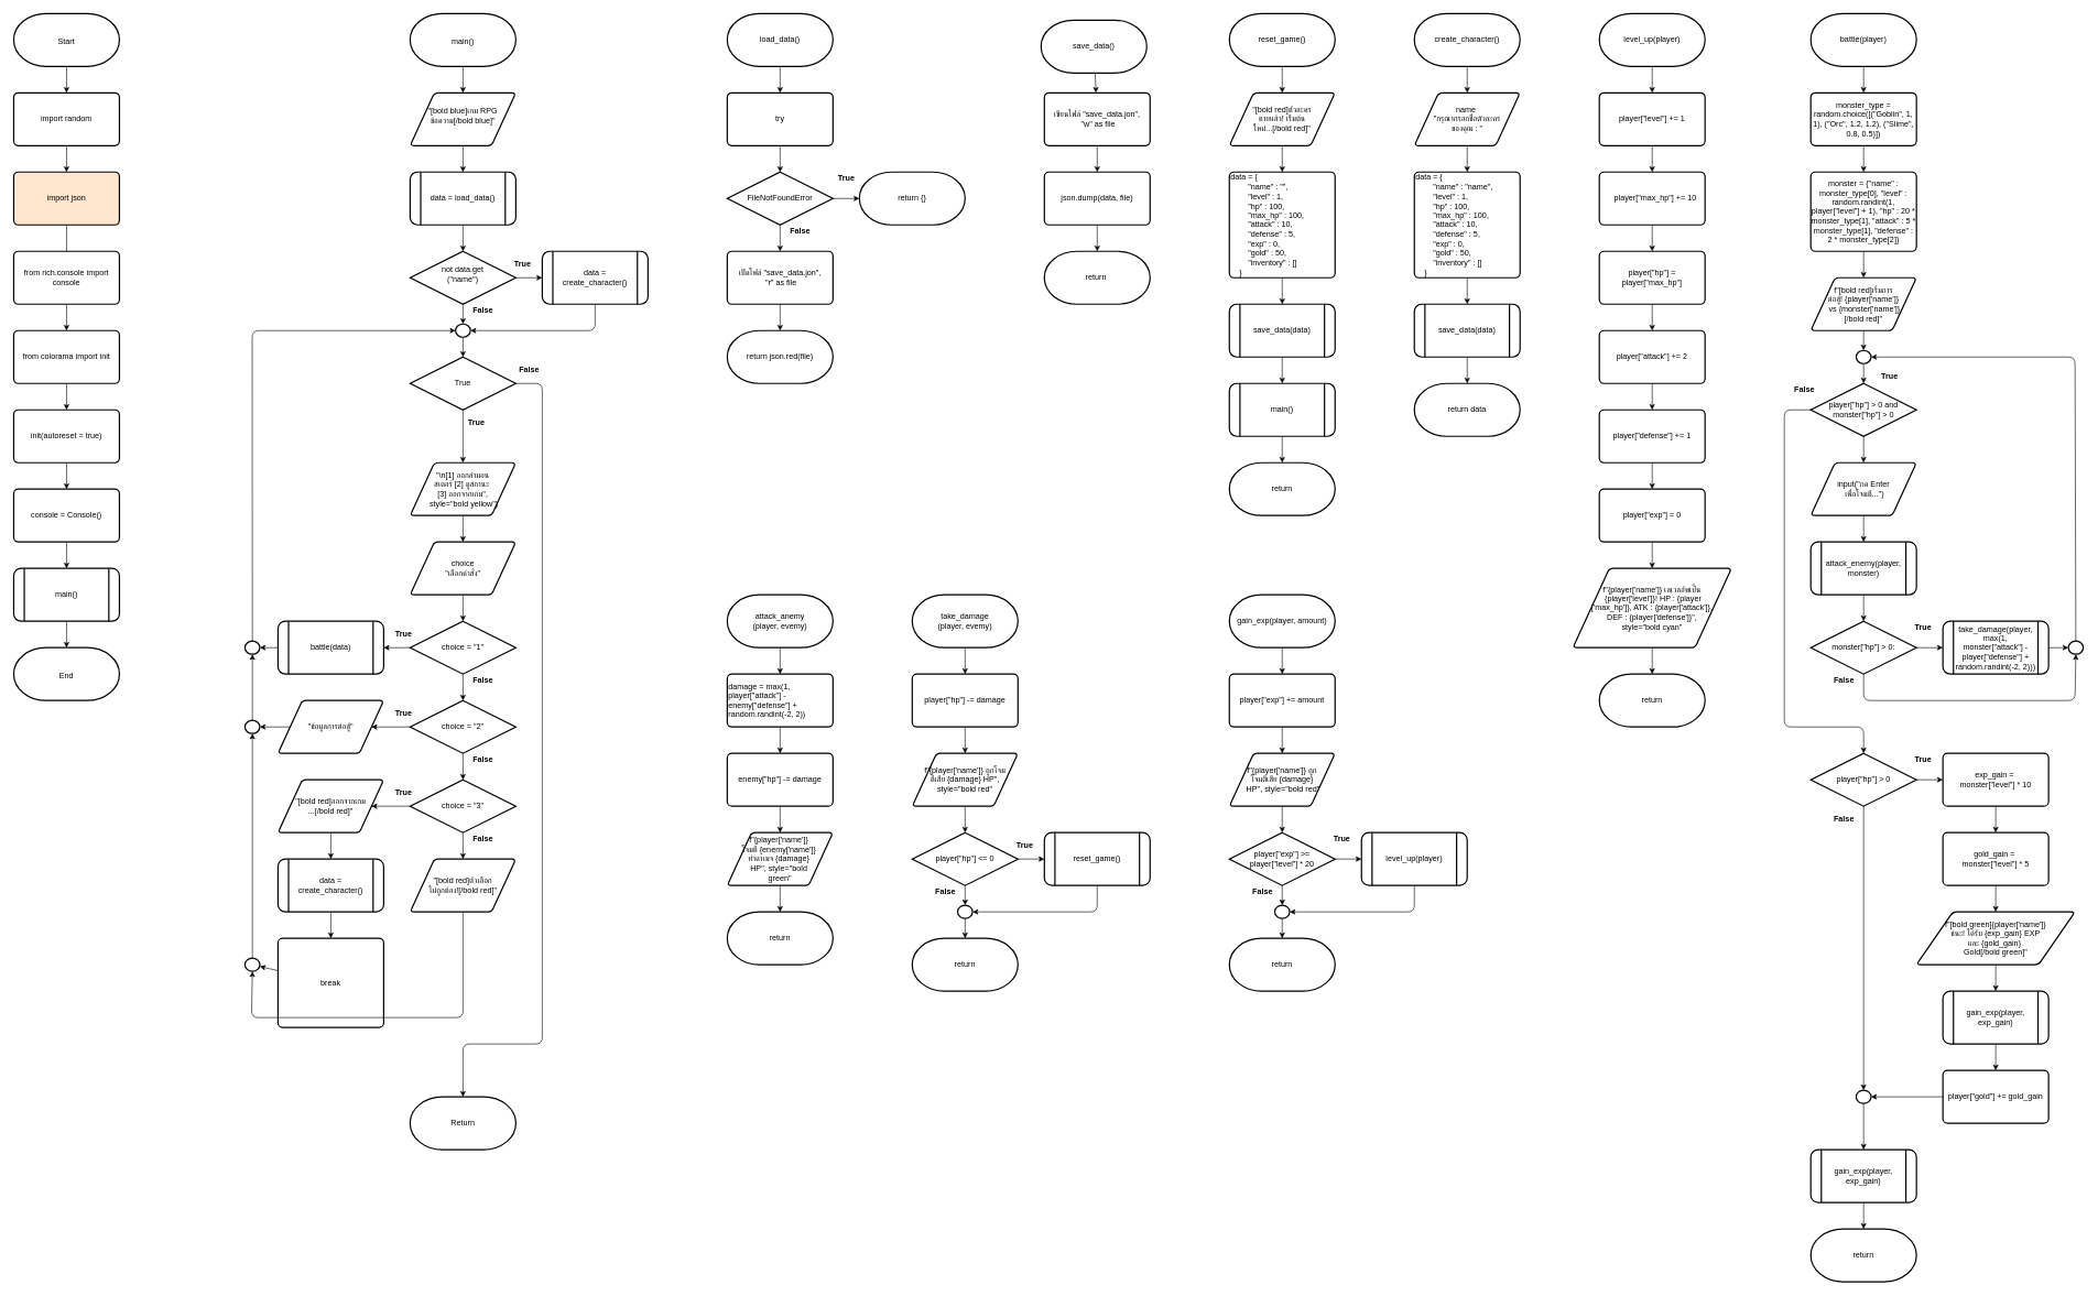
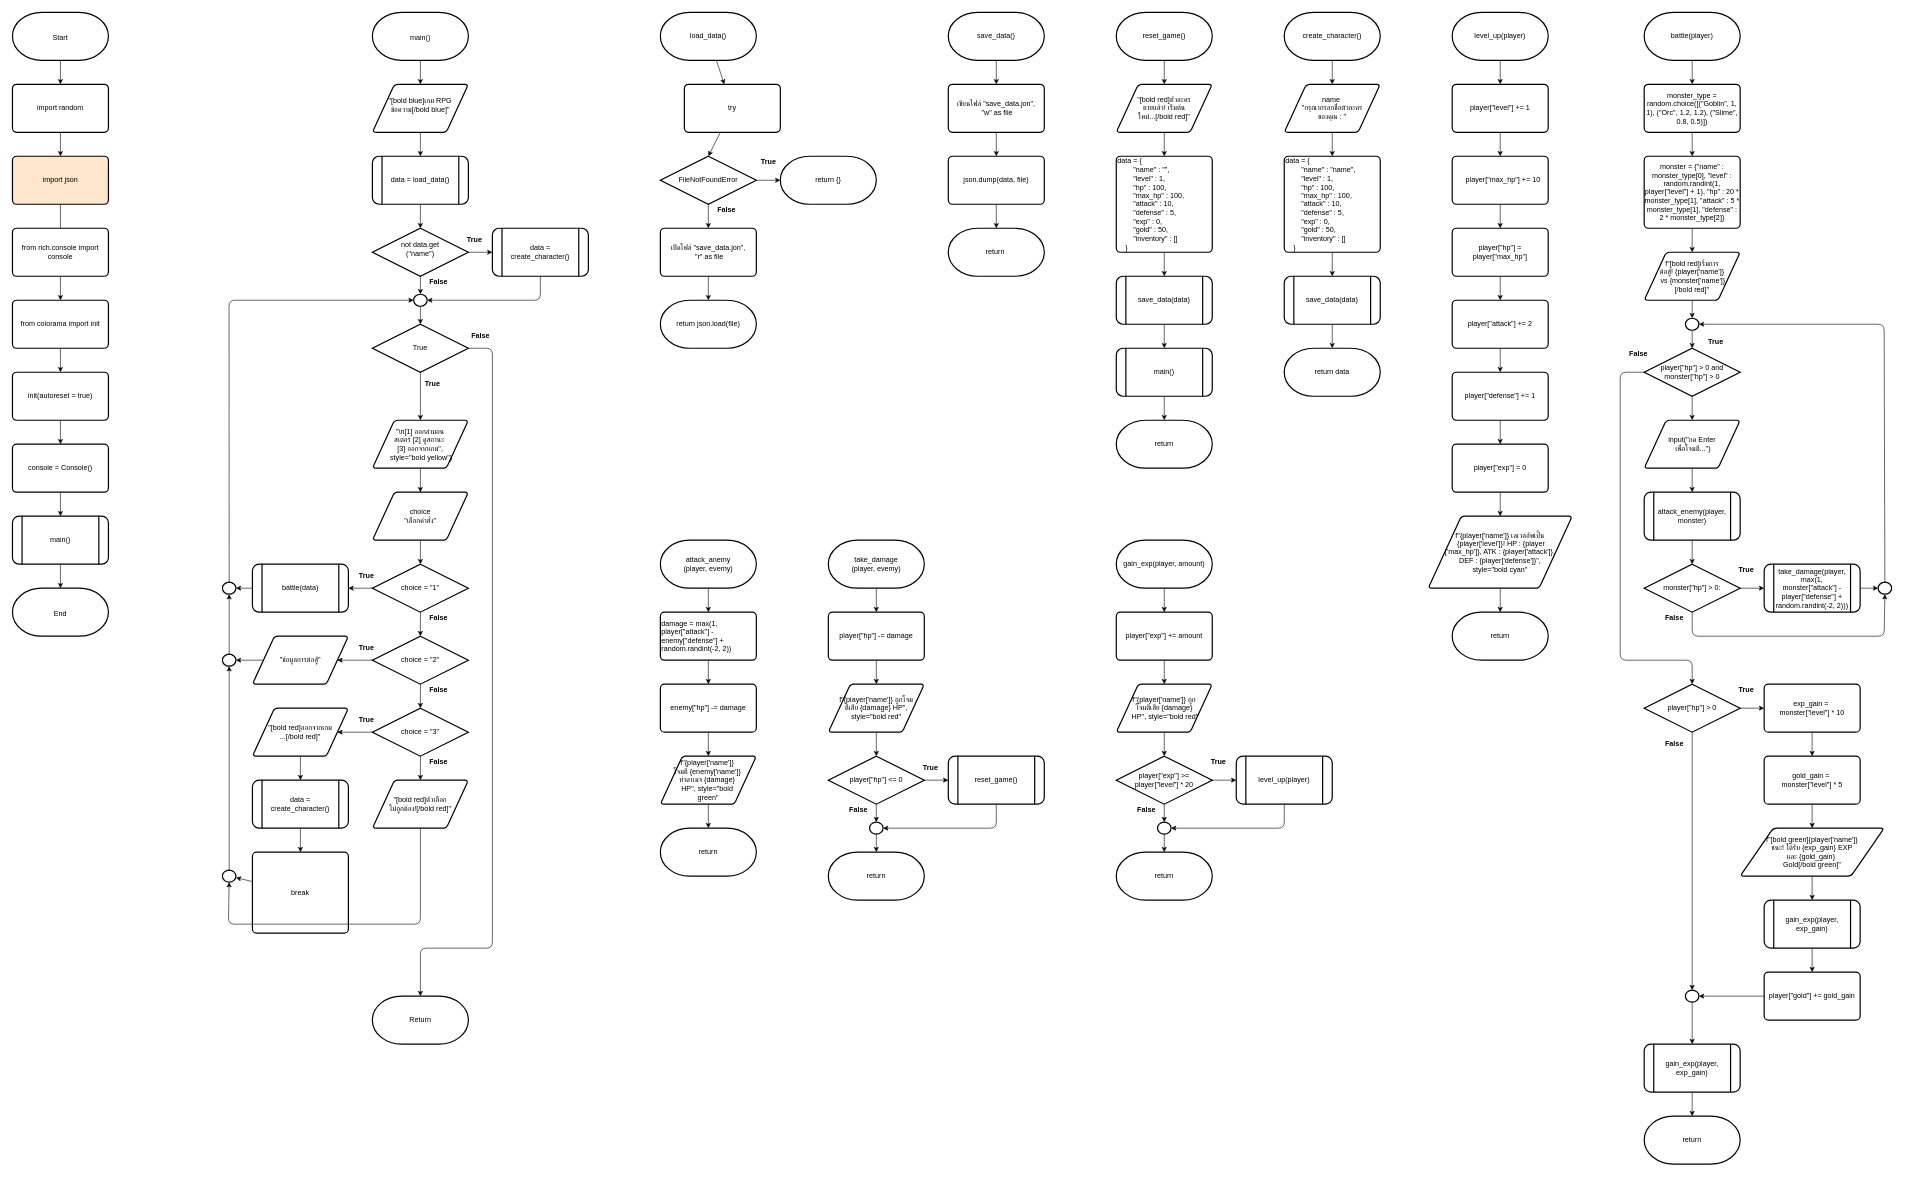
- <mxCell id="91" value="save_data()" style="strokeWidth=2;html=1;shape=mxgraph.flowchart.terminator;whiteSpace=wrap;strokeColor=light-dark(#000000,#000000);" parent="78" vertex="1"><mxGeometry x="475" y="10" width="160" height="80" as="geometry" /></mxCell>
+ <mxCell id="91" value="save_data()" style="strokeWidth=2;html=1;shape=mxgraph.flowchart.terminator;whiteSpace=wrap;strokeColor=light-dark(#000000,#000000);" parent="78" vertex="1"><mxGeometry x="480" width="160" height="80" as="geometry" /></mxCell>
- <mxCell id="82" value="try" style="rounded=1;whiteSpace=wrap;html=1;absoluteArcSize=1;arcSize=14;strokeWidth=2;strokeColor=light-dark(#000000,#000000);" parent="78" vertex="1"><mxGeometry y="120" width="160" height="80" as="geometry" /></mxCell>
+ <mxCell id="82" value="try" style="rounded=1;whiteSpace=wrap;html=1;absoluteArcSize=1;arcSize=14;strokeWidth=2;strokeColor=light-dark(#000000,#000000);" parent="78" vertex="1"><mxGeometry x="40" y="120" width="160" height="80" as="geometry" /></mxCell>
- <mxCell id="89" value="return json.red(file)" style="strokeWidth=2;html=1;shape=mxgraph.flowchart.terminator;whiteSpace=wrap;strokeColor=light-dark(#000000,#000000);" parent="78" vertex="1"><mxGeometry y="480" width="160" height="80" as="geometry" /></mxCell>
+ <mxCell id="89" value="return json.load(file)" style="strokeWidth=2;html=1;shape=mxgraph.flowchart.terminator;whiteSpace=wrap;strokeColor=light-dark(#000000,#000000);" parent="78" vertex="1"><mxGeometry y="480" width="160" height="80" as="geometry" /></mxCell>
